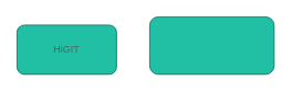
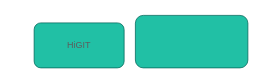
- <mxCell id="3" value="HiGIT" style="rounded=1;whiteSpace=wrap;html=1;fillColor=#21C0A5;strokeColor=#006658;fontColor=#5C5C5C;" vertex="1" parent="1"><mxGeometry x="20" y="30" width="120" height="60" as="geometry" /></mxCell>
+ <mxCell id="3" value="HiGIT" style="rounded=1;whiteSpace=wrap;html=1;fillColor=#21C0A5;strokeColor=#006658;fontColor=#5C5C5C;" vertex="1" parent="1"><mxGeometry x="45" y="30" width="120" height="60" as="geometry" /></mxCell>
